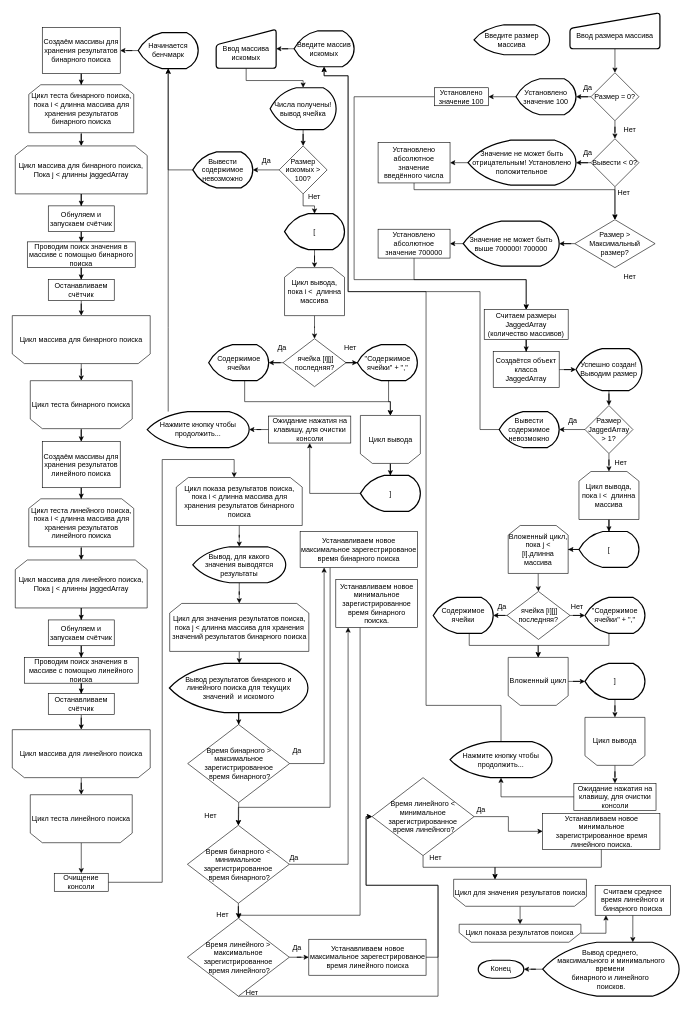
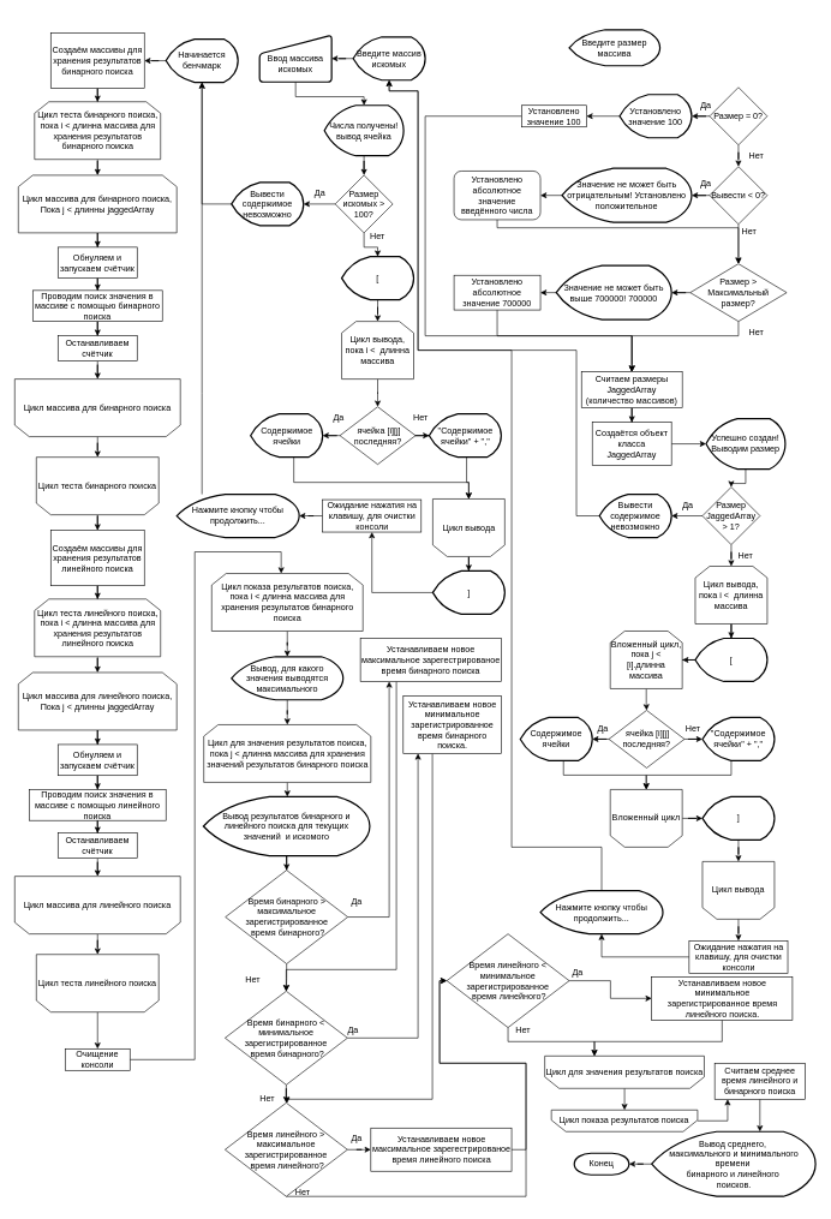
- <mxCell id="4" value="&lt;br&gt;Ввод размера массива" style="html=1;strokeWidth=2;shape=manualInput;whiteSpace=wrap;rounded=1;size=26;arcSize=11;" parent="1" vertex="1"><mxGeometry x="950" y="20" width="150" height="60" as="geometry" /></mxCell>
- <mxCell id="3" style="edgeStyle=orthogonalEdgeStyle;rounded=0;orthogonalLoop=1;jettySize=auto;html=1;entryX=0.5;entryY=0;entryDx=0;entryDy=0;" parent="1" source="4" target="9" edge="1"><mxGeometry relative="1" as="geometry" /></mxCell>
- <mxCell id="22" value="Установлено абсолютное значение введённого числа" style="rounded=0;whiteSpace=wrap;html=1;" parent="1" vertex="1"><mxGeometry x="630" y="236.25" width="120" height="67.5" as="geometry" /></mxCell>
+ <mxCell id="22" value="Установлено абсолютное значение введённого числа" style="whiteSpace=wrap;html=1;rounded=1;" parent="1" vertex="1"><mxGeometry x="630" y="236.25" width="120" height="67.5" as="geometry" /></mxCell>
+ <mxCell id="23" value="" style="edgeStyle=orthogonalEdgeStyle;rounded=0;orthogonalLoop=1;jettySize=auto;html=1;entryX=0.5;entryY=0;entryDx=0;entryDy=0;" parent="1" source="25" target="34" edge="1"><mxGeometry relative="1" as="geometry"><Array as="points"><mxPoint x="1025" y="465" /><mxPoint x="877" y="465" /><mxPoint x="877" y="505" /></Array></mxGeometry></mxCell>
- <mxCell id="36" value="Успешно создан! Выводим размер" style="strokeWidth=2;html=1;shape=mxgraph.flowchart.display;whiteSpace=wrap;" parent="1" vertex="1"><mxGeometry x="960" y="580" width="110" height="70" as="geometry" /></mxCell>
+ <mxCell id="36" value="Успешно создан! Выводим размер" style="strokeWidth=2;html=1;shape=mxgraph.flowchart.display;whiteSpace=wrap;" parent="1" vertex="1"><mxGeometry x="980" y="580" width="110" height="70" as="geometry" /></mxCell>
- <mxCell id="142" value="Вывод, для какого значения выводятся результаты" style="strokeWidth=2;html=1;shape=mxgraph.flowchart.display;whiteSpace=wrap;" parent="1" vertex="1"><mxGeometry x="321" y="910.5" width="155" height="60" as="geometry" /></mxCell>
+ <mxCell id="142" value="Вывод, для какого значения выводятся максимального" style="strokeWidth=2;html=1;shape=mxgraph.flowchart.display;whiteSpace=wrap;" parent="1" vertex="1"><mxGeometry x="321" y="910.5" width="155" height="60" as="geometry" /></mxCell>
